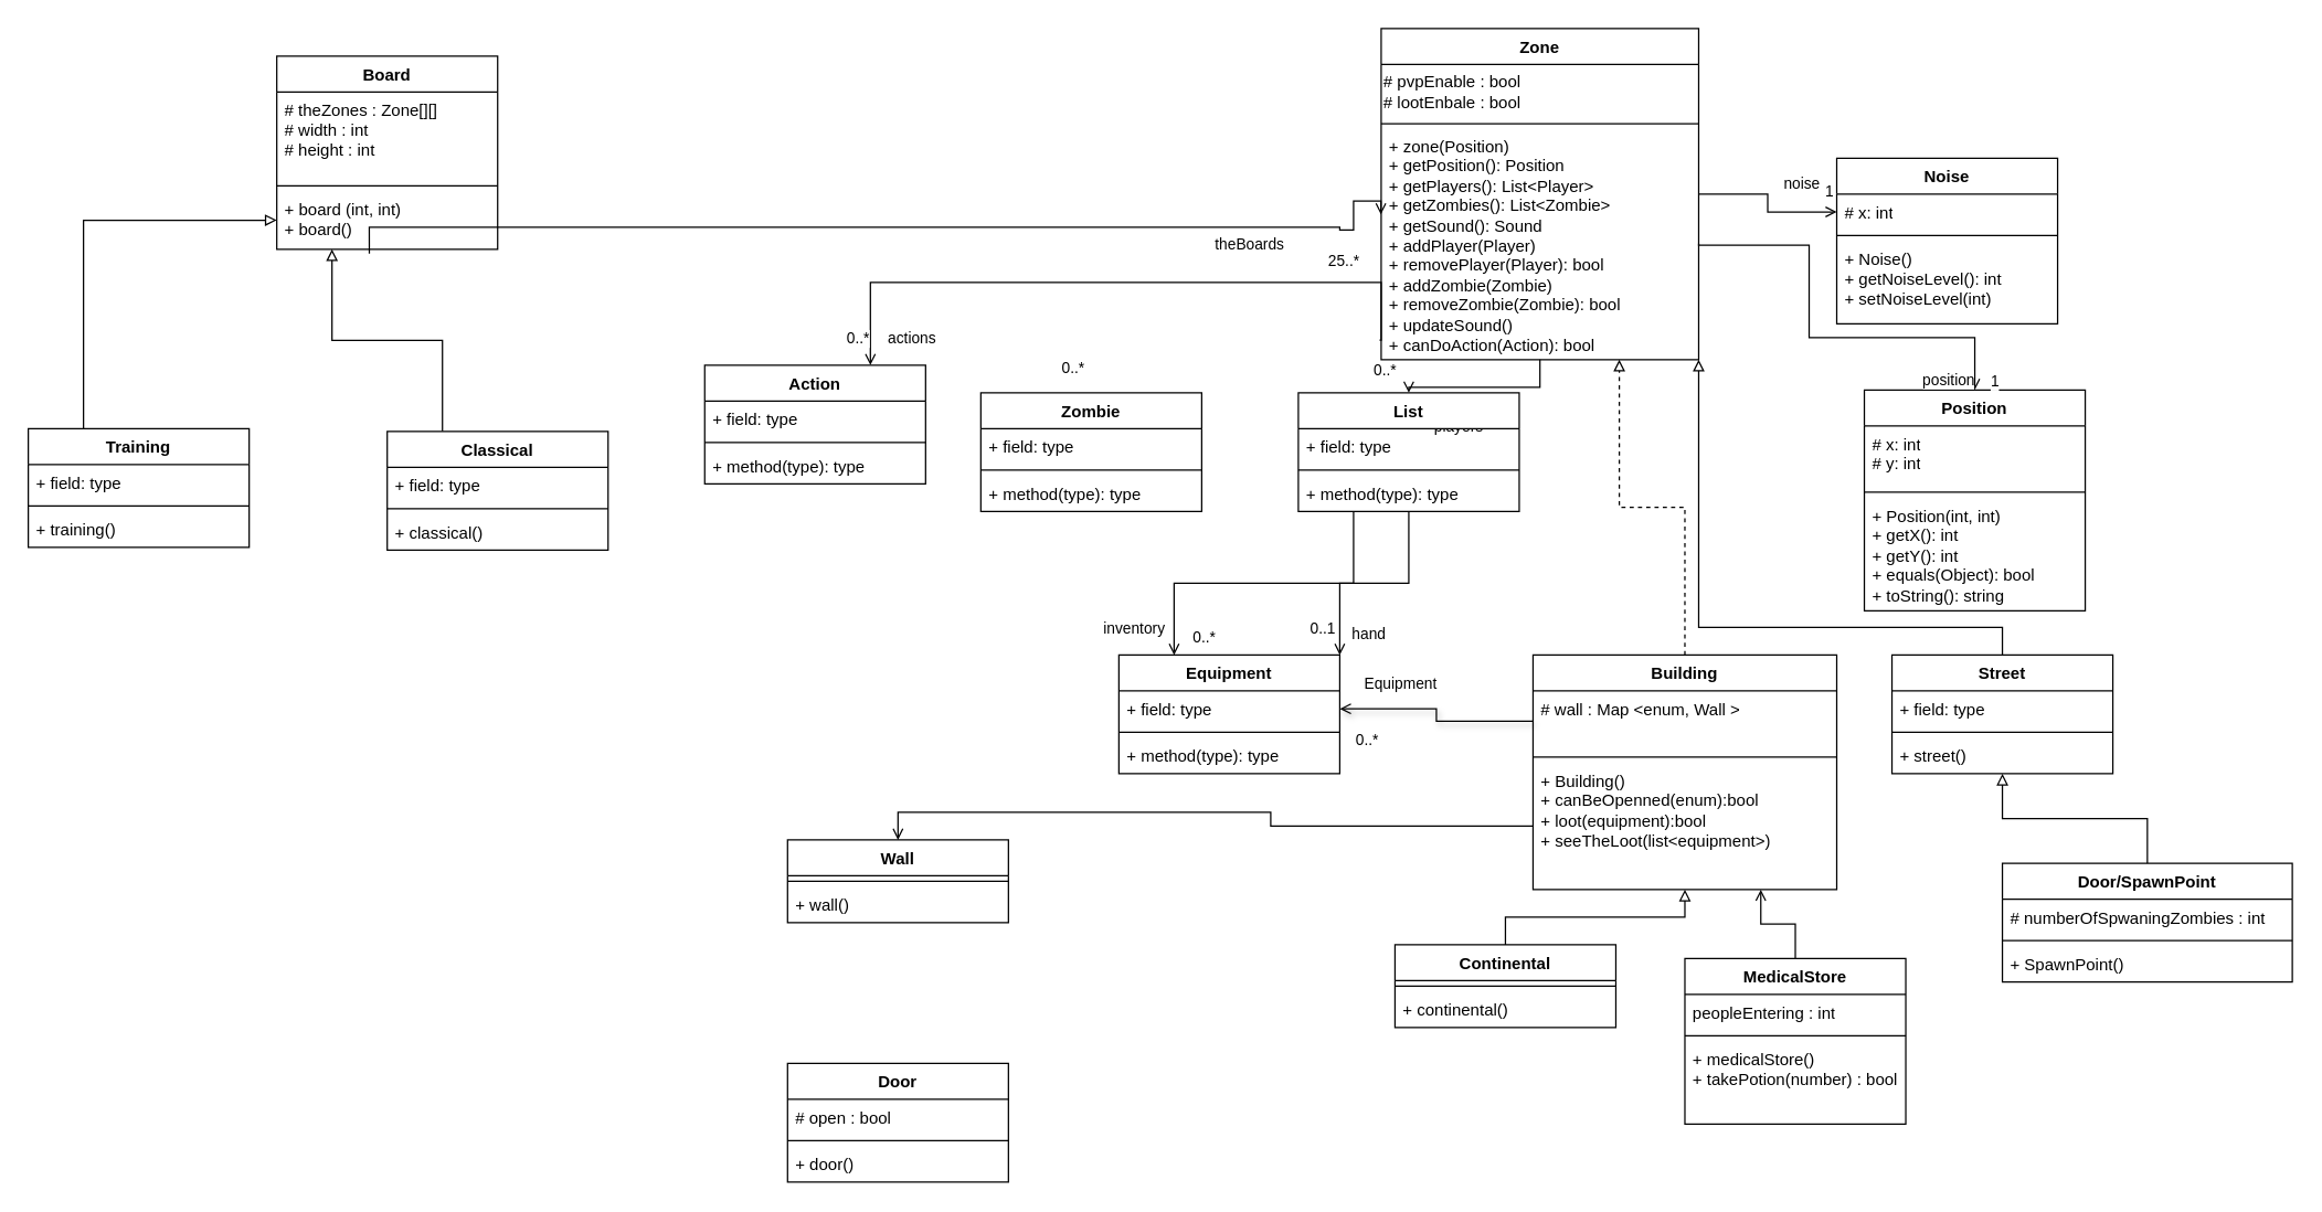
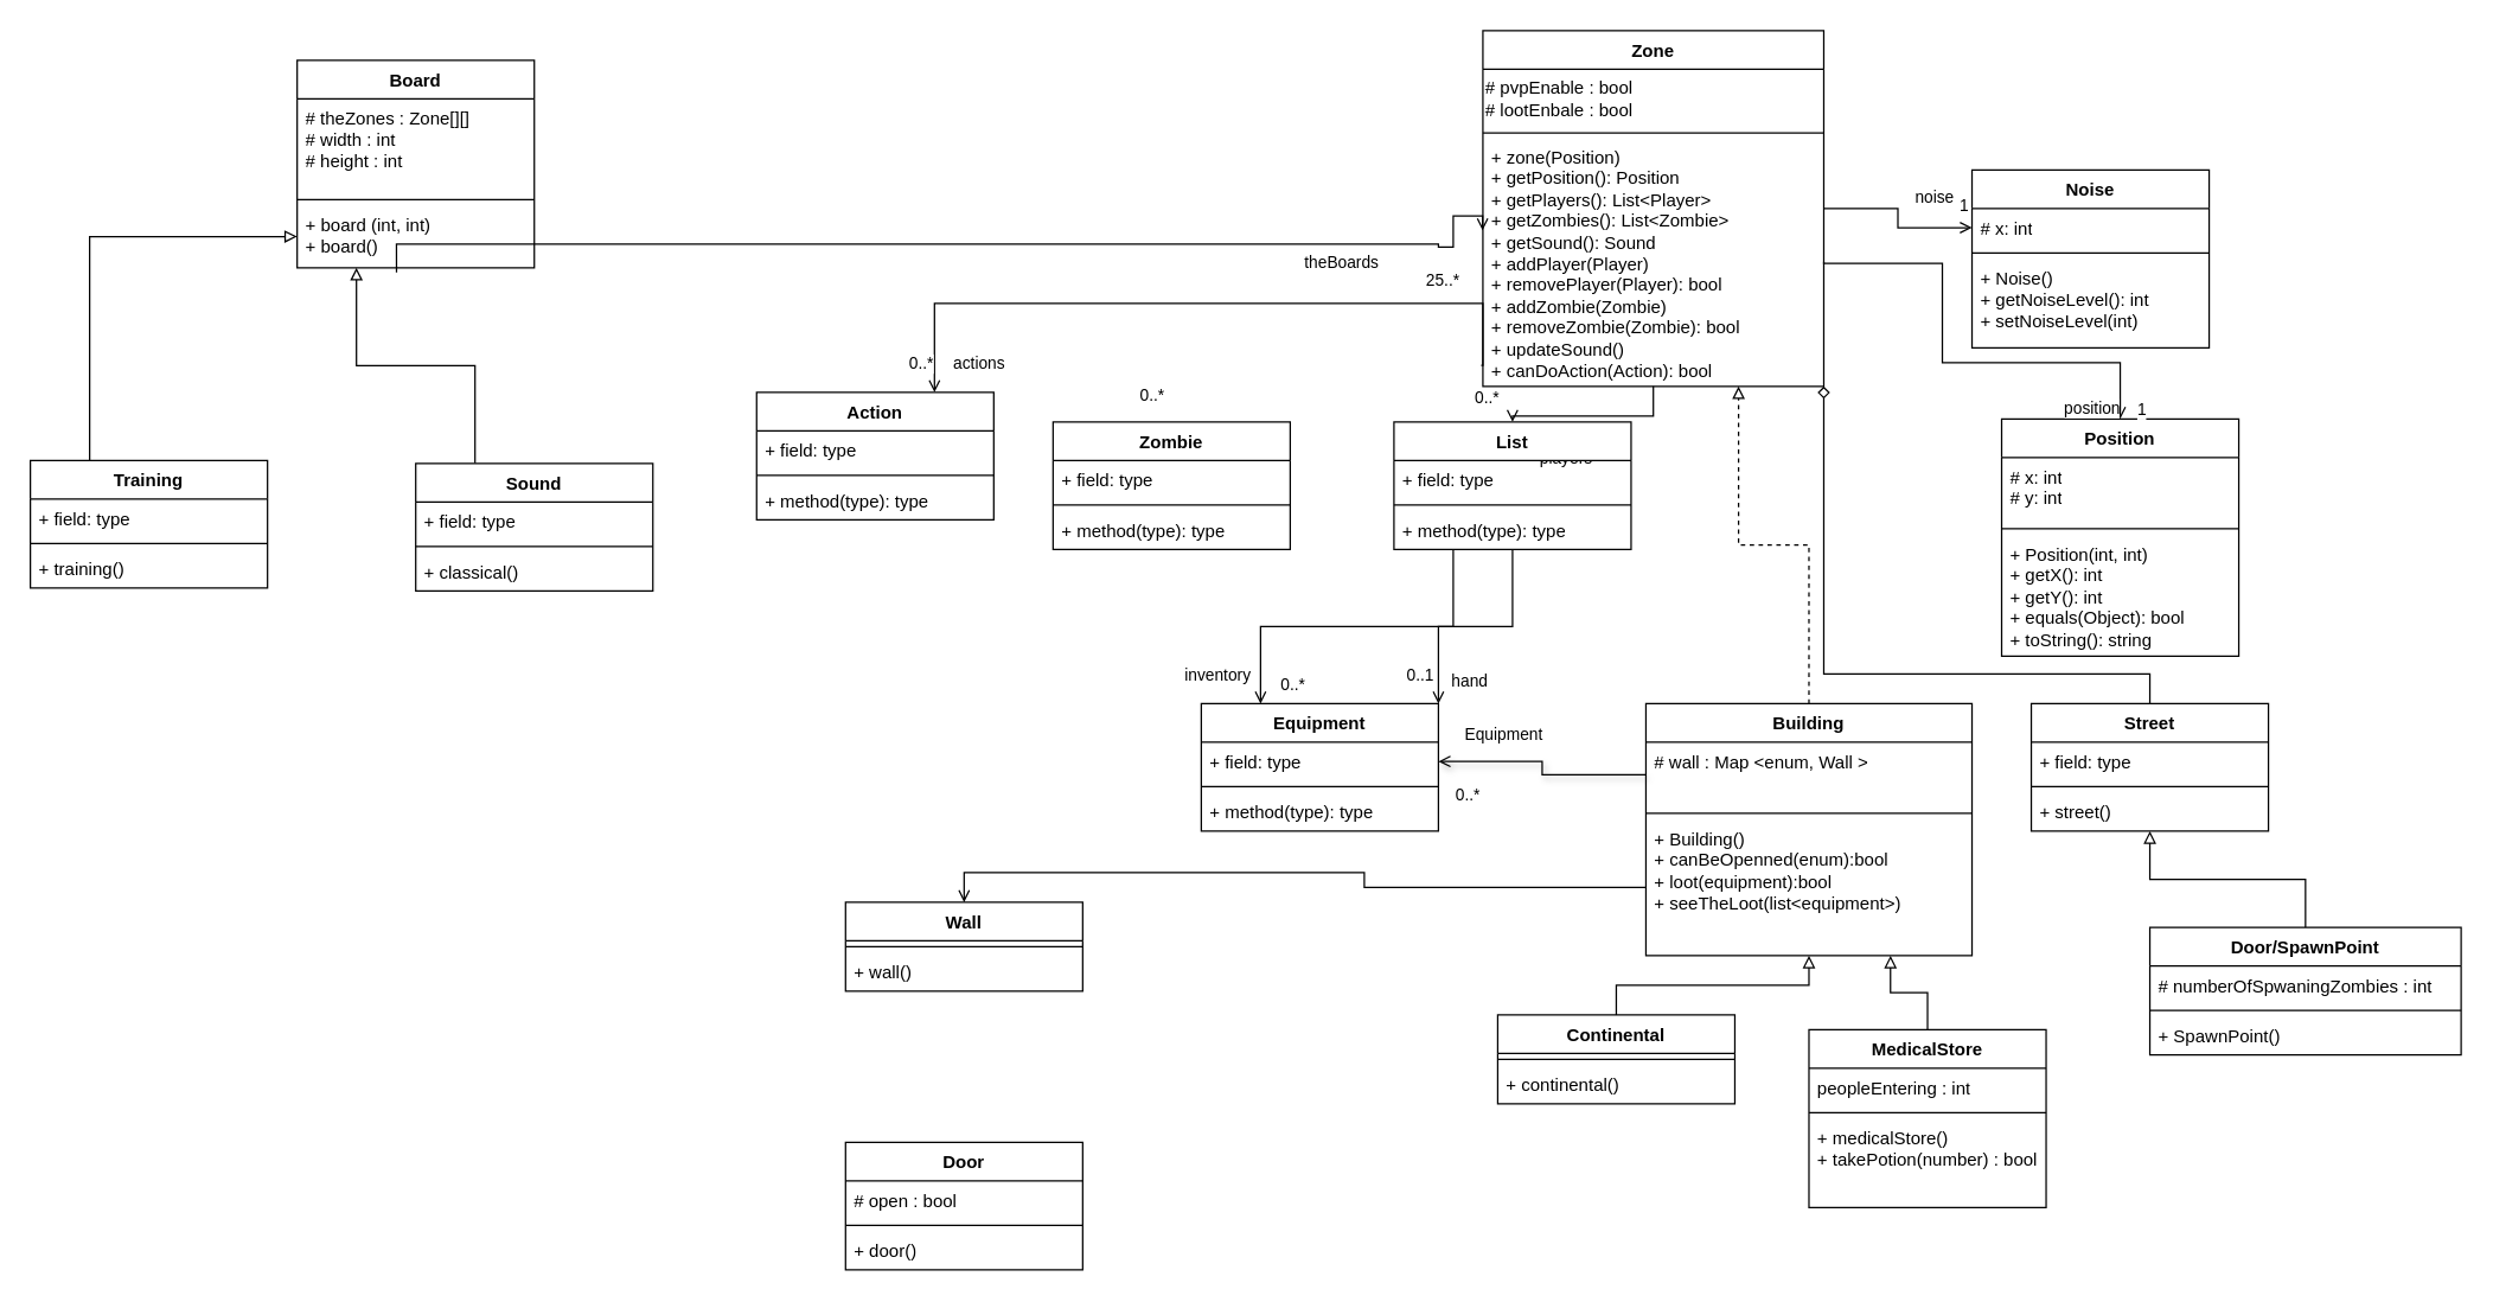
- <mxCell id="36" style="edgeStyle=orthogonalEdgeStyle;rounded=0;orthogonalLoop=1;jettySize=auto;html=1;exitX=0.5;exitY=0;exitDx=0;exitDy=0;entryX=1;entryY=1;entryDx=0;entryDy=0;endArrow=block;endFill=0;" parent="1" source="37" target="7" edge="1"><mxGeometry relative="1" as="geometry"><Array as="points"><mxPoint x="1450" y="454" /><mxPoint x="1230" y="454" /></Array></mxGeometry></mxCell>
+ <mxCell id="36" style="edgeStyle=orthogonalEdgeStyle;rounded=0;orthogonalLoop=1;jettySize=auto;html=1;exitX=0.5;exitY=0;exitDx=0;exitDy=0;entryX=1;entryY=1;entryDx=0;entryDy=0;endArrow=diamond;endFill=0;" parent="1" source="37" target="7" edge="1"><mxGeometry relative="1" as="geometry"><Array as="points"><mxPoint x="1450" y="454" /><mxPoint x="1230" y="454" /></Array></mxGeometry></mxCell>
- <mxCell id="81" value="Classical" style="swimlane;fontStyle=1;align=center;verticalAlign=top;childLayout=stackLayout;horizontal=1;startSize=26;horizontalStack=0;resizeParent=1;resizeParentMax=0;resizeLast=0;collapsible=1;marginBottom=0;whiteSpace=wrap;html=1;" parent="1" vertex="1"><mxGeometry x="280" y="312" width="160" height="86" as="geometry" /></mxCell>
+ <mxCell id="81" value="Sound" style="swimlane;fontStyle=1;align=center;verticalAlign=top;childLayout=stackLayout;horizontal=1;startSize=26;horizontalStack=0;resizeParent=1;resizeParentMax=0;resizeLast=0;collapsible=1;marginBottom=0;whiteSpace=wrap;html=1;" parent="1" vertex="1"><mxGeometry x="280" y="312" width="160" height="86" as="geometry" /></mxCell>
- <mxCell id="45" style="edgeStyle=orthogonalEdgeStyle;rounded=0;orthogonalLoop=1;jettySize=auto;html=1;exitX=0.5;exitY=0;exitDx=0;exitDy=0;entryX=0.75;entryY=1;entryDx=0;entryDy=0;endArrow=open;endFill=0;" parent="1" source="46" target="32" edge="1"><mxGeometry relative="1" as="geometry" /></mxCell>
+ <mxCell id="45" style="edgeStyle=orthogonalEdgeStyle;rounded=0;orthogonalLoop=1;jettySize=auto;html=1;exitX=0.5;exitY=0;exitDx=0;exitDy=0;entryX=0.75;entryY=1;entryDx=0;entryDy=0;endArrow=block;endFill=0;" parent="1" source="46" target="32" edge="1"><mxGeometry relative="1" as="geometry" /></mxCell>
